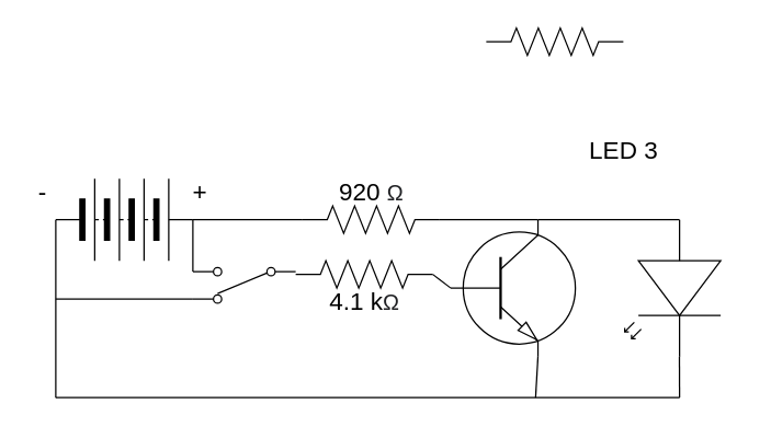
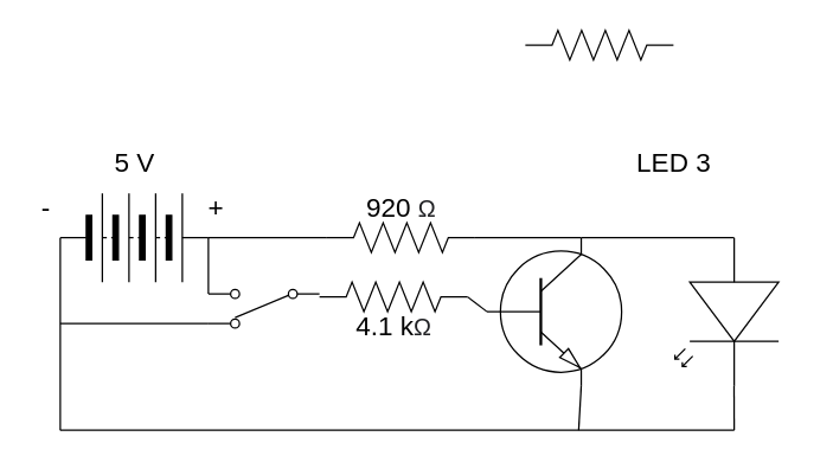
+ <mxCell id="11" value="&lt;font style=&quot;font-size: 18px&quot;&gt;5 V&lt;br&gt;&lt;/font&gt;" style="text;html=1;resizable=0;autosize=1;align=center;verticalAlign=middle;points=[];fillColor=none;strokeColor=none;rounded=0;fontFamily=Helvetica;fontSize=11;fontColor=default;" parent="1" vertex="1"><mxGeometry x="70" y="100" width="40" height="20" as="geometry" /></mxCell>
